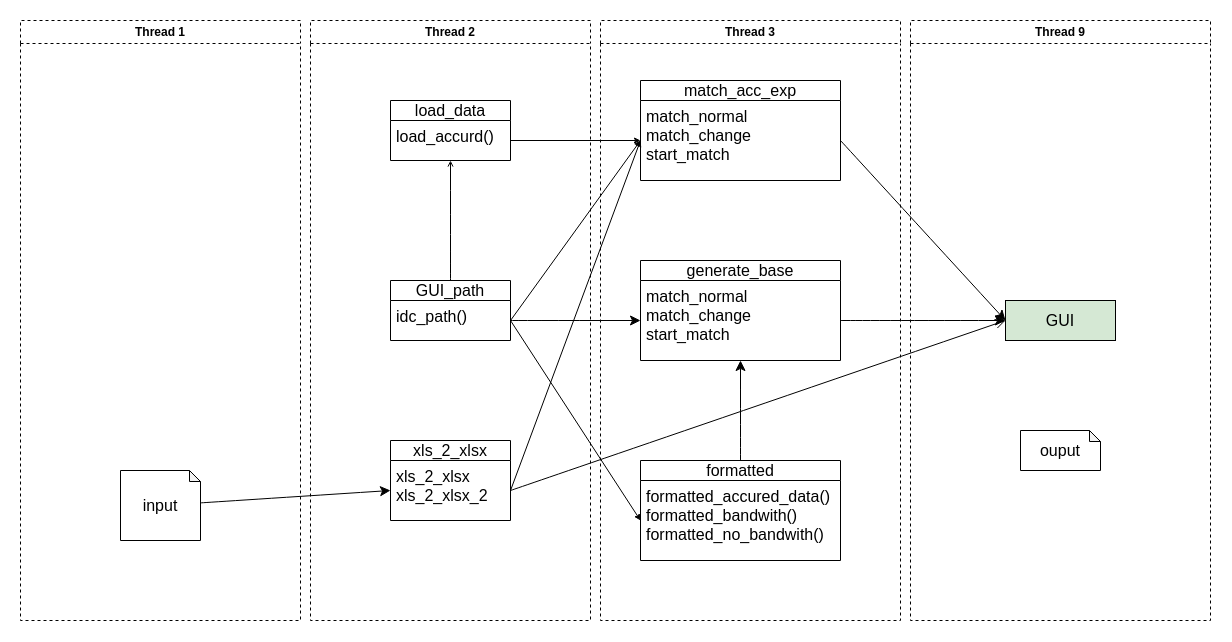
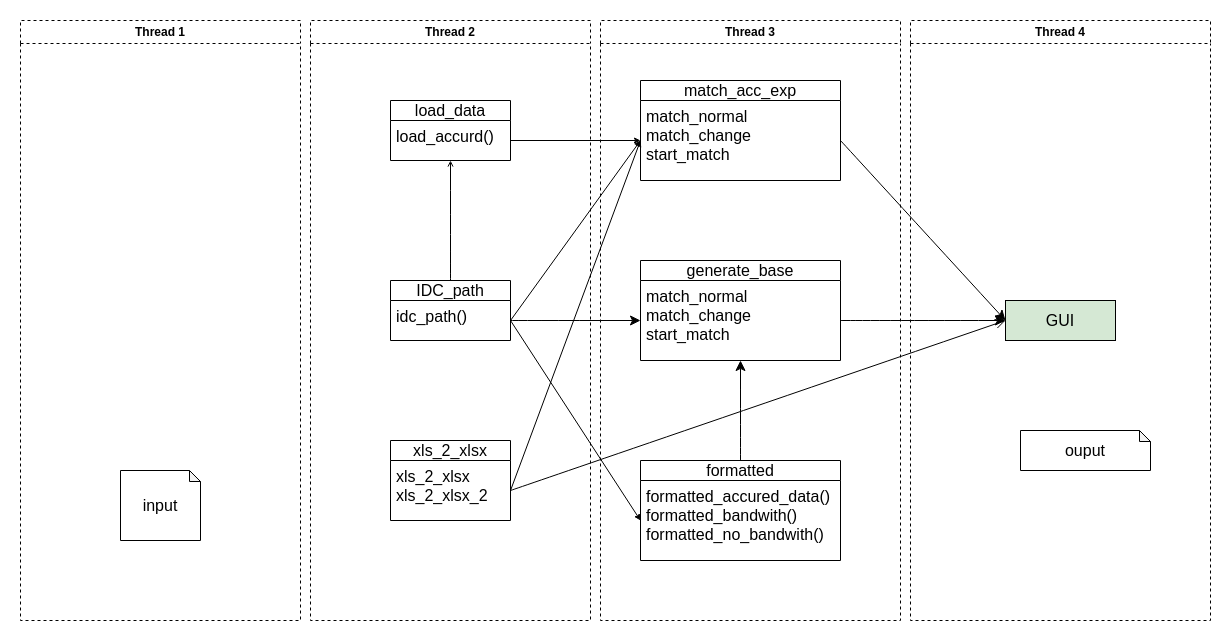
- <mxCell id="24" value="Thread 9" style="swimlane;whiteSpace=wrap;dashed=1;" vertex="1" parent="1"><mxGeometry x="910" y="20" width="300" height="600" as="geometry" /></mxCell>
+ <mxCell id="24" value="Thread 4" style="swimlane;whiteSpace=wrap;dashed=1;" vertex="1" parent="1"><mxGeometry x="910" y="20" width="300" height="600" as="geometry" /></mxCell>
- <mxCell id="6" value="GUI_path" style="swimlane;fontStyle=0;childLayout=stackLayout;horizontal=1;startSize=20;fillColor=none;horizontalStack=0;resizeParent=1;resizeParentMax=0;resizeLast=0;collapsible=1;marginBottom=0;whiteSpace=wrap;html=1;fontSize=16;" vertex="1" parent="4"><mxGeometry x="80" y="260" width="120" height="60" as="geometry" /></mxCell>
+ <mxCell id="6" value="IDC_path" style="swimlane;fontStyle=0;childLayout=stackLayout;horizontal=1;startSize=20;fillColor=none;horizontalStack=0;resizeParent=1;resizeParentMax=0;resizeLast=0;collapsible=1;marginBottom=0;whiteSpace=wrap;html=1;fontSize=16;" vertex="1" parent="4"><mxGeometry x="80" y="260" width="120" height="60" as="geometry" /></mxCell>
- <mxCell id="26" value="ouput" style="shape=note;whiteSpace=wrap;html=1;backgroundOutline=1;darkOpacity=0.05;fontSize=16;size=11;" vertex="1" parent="24"><mxGeometry x="110" y="410" width="80" height="40" as="geometry" /></mxCell>
+ <mxCell id="26" value="ouput" style="shape=note;whiteSpace=wrap;html=1;backgroundOutline=1;darkOpacity=0.05;fontSize=16;size=11;" vertex="1" parent="24"><mxGeometry x="110" y="410" width="130" height="40" as="geometry" /></mxCell>
- <mxCell id="31" style="edgeStyle=none;curved=1;rounded=0;orthogonalLoop=1;jettySize=auto;html=1;entryX=0;entryY=0.5;entryDx=0;entryDy=0;fontSize=12;startSize=8;endSize=8;" edge="1" parent="1" source="3" target="11"><mxGeometry relative="1" as="geometry" /></mxCell>
